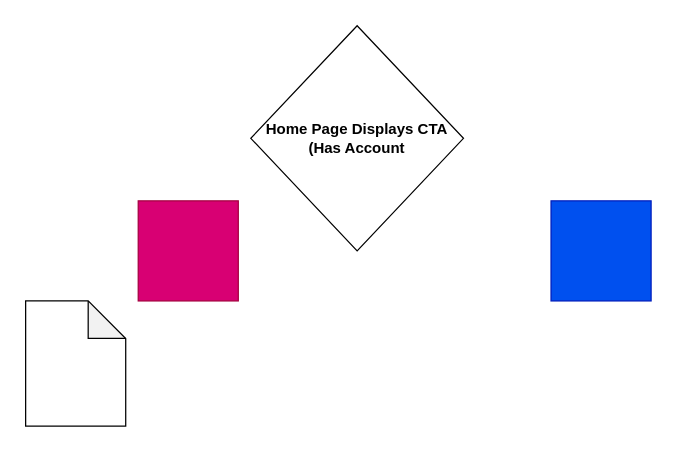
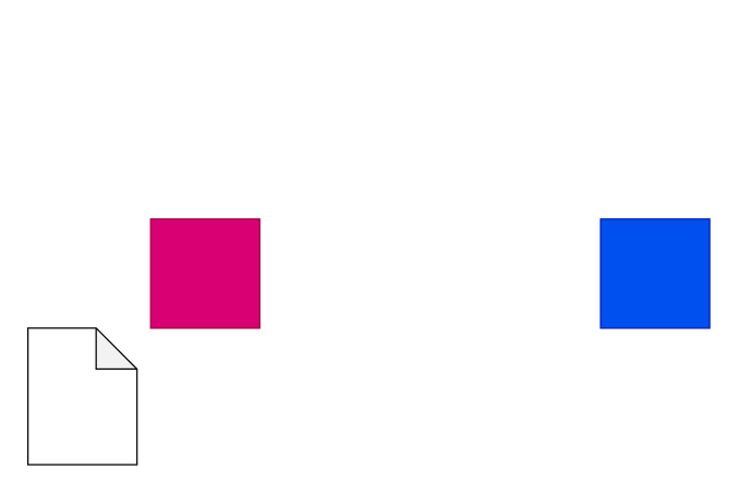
- <mxCell id="4" value="&lt;b&gt;Home Page Displays CTA&lt;br&gt;(Has Account&lt;br&gt;&lt;/b&gt;" style="rhombus;whiteSpace=wrap;html=1;rounded=0;sketch=0;" parent="1" vertex="1"><mxGeometry x="200" y="20" width="170" height="180" as="geometry" /></mxCell>
